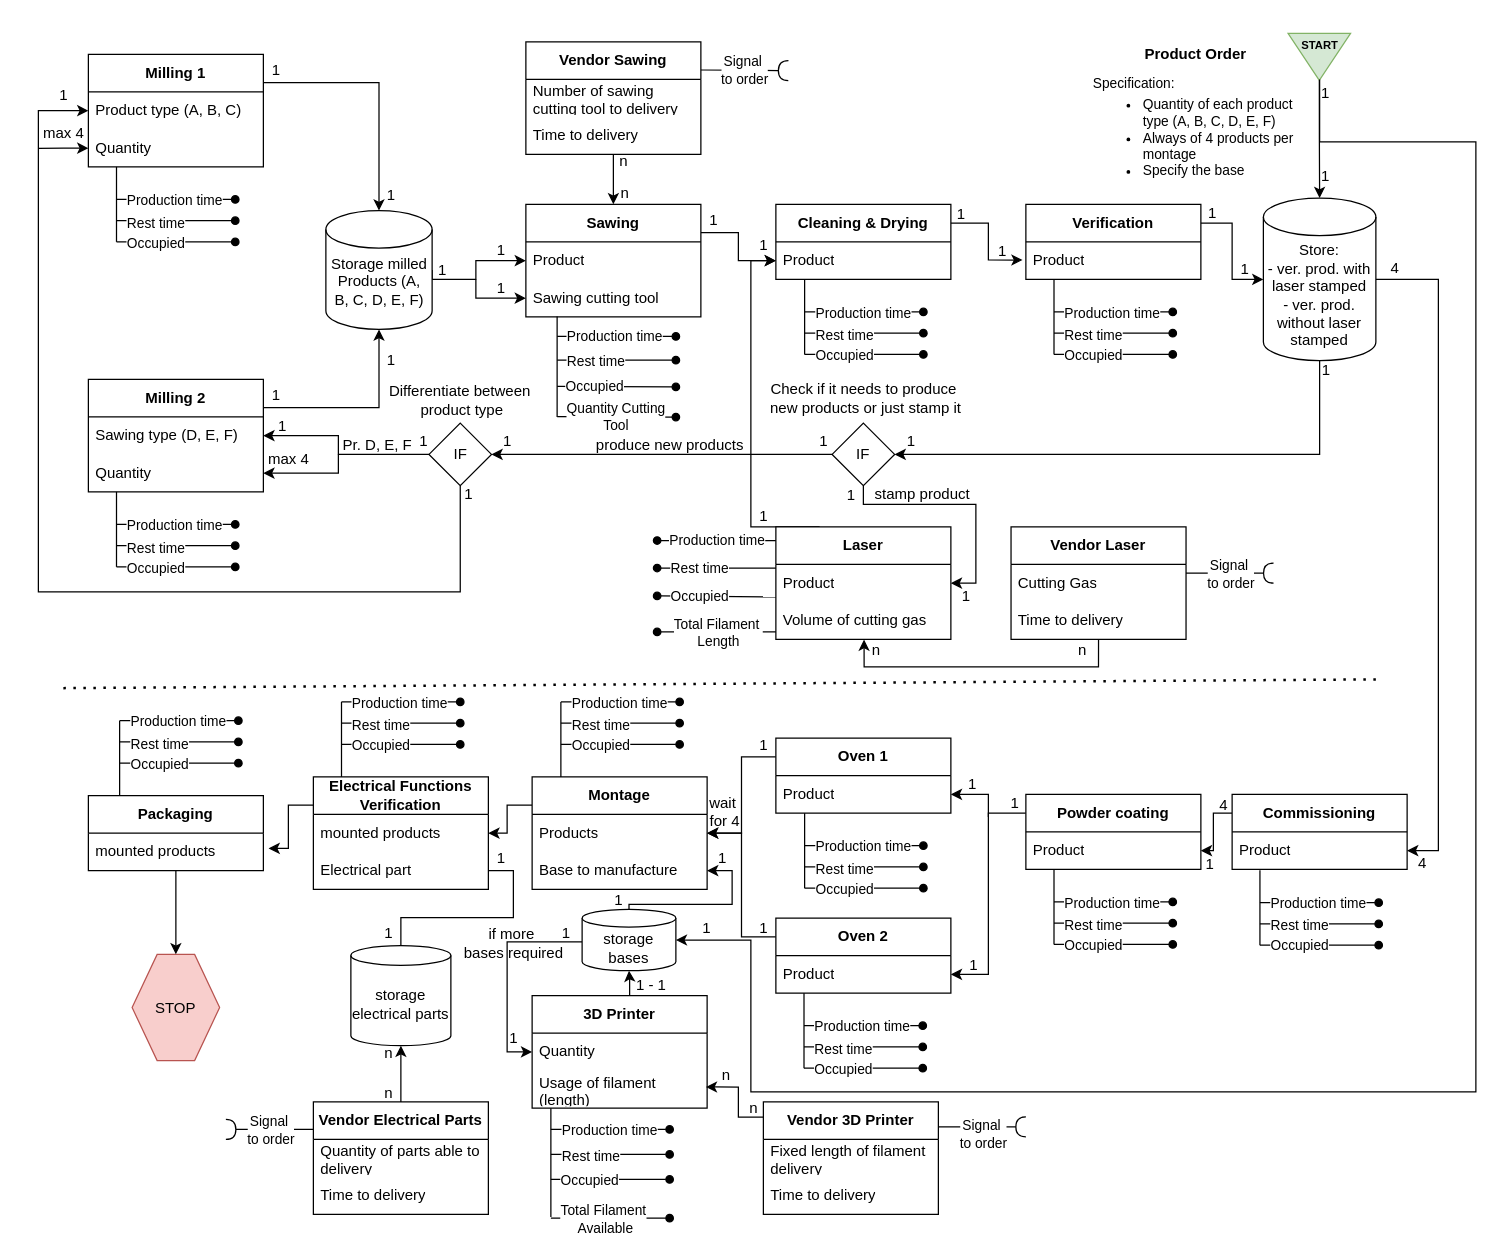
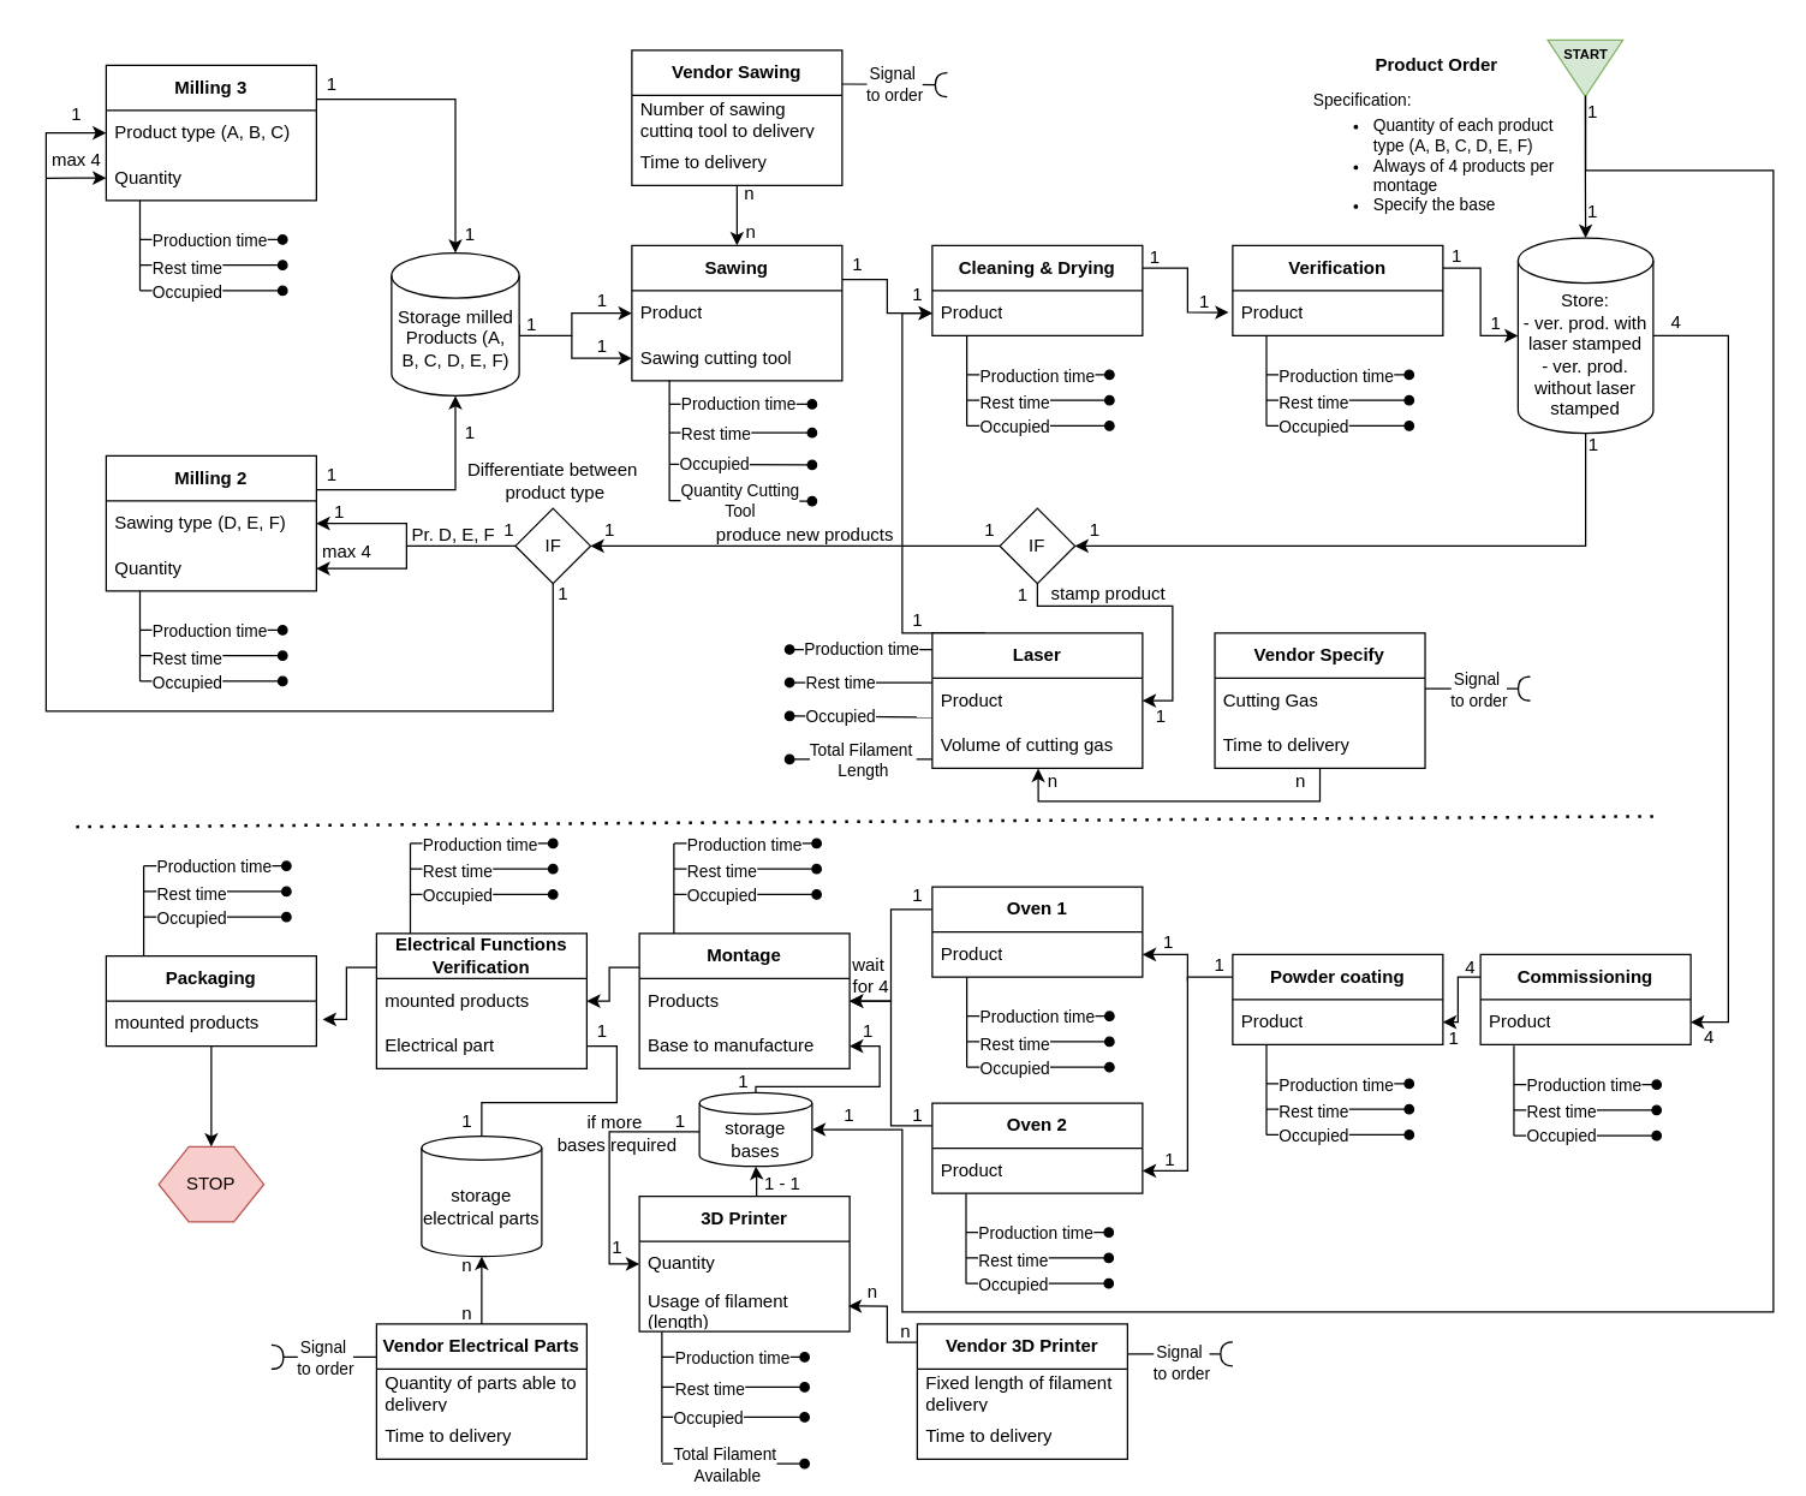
- <mxCell id="2" value="&lt;b&gt;Milling 1&lt;/b&gt;" style="swimlane;fontStyle=0;childLayout=stackLayout;horizontal=1;startSize=30;horizontalStack=0;resizeParent=1;resizeParentMax=0;resizeLast=0;collapsible=1;marginBottom=0;whiteSpace=wrap;html=1;" parent="1" vertex="1"><mxGeometry y="43" width="140" height="90" as="geometry" x="70" /></mxCell>
+ <mxCell id="2" value="&lt;b&gt;Milling 3&lt;/b&gt;" style="swimlane;fontStyle=0;childLayout=stackLayout;horizontal=1;startSize=30;horizontalStack=0;resizeParent=1;resizeParentMax=0;resizeLast=0;collapsible=1;marginBottom=0;whiteSpace=wrap;html=1;" parent="1" vertex="1"><mxGeometry y="43" width="140" height="90" as="geometry" x="70" /></mxCell>
- <mxCell id="151" value="Check if it needs to produce&lt;div&gt;&amp;nbsp;new products or just stamp it&lt;/div&gt;" style="text;html=1;align=center;verticalAlign=middle;resizable=0;points=[];autosize=1;strokeColor=none;fillColor=none;" parent="1" vertex="1"><mxGeometry x="600" y="298" width="180" height="40" as="geometry" /></mxCell>
- <mxCell id="64" value="&lt;b&gt;Vendor Laser&lt;/b&gt;" style="swimlane;fontStyle=0;childLayout=stackLayout;horizontal=1;startSize=30;horizontalStack=0;resizeParent=1;resizeParentMax=0;resizeLast=0;collapsible=1;marginBottom=0;whiteSpace=wrap;html=1;" parent="1" vertex="1"><mxGeometry x="808.13" y="421" width="140" height="90" as="geometry" /></mxCell>
+ <mxCell id="64" value="&lt;b&gt;Vendor Specify&lt;/b&gt;" style="swimlane;fontStyle=0;childLayout=stackLayout;horizontal=1;startSize=30;horizontalStack=0;resizeParent=1;resizeParentMax=0;resizeLast=0;collapsible=1;marginBottom=0;whiteSpace=wrap;html=1;" parent="1" vertex="1"><mxGeometry x="808.13" y="421" width="140" height="90" as="geometry" /></mxCell>
- <mxCell id="119" value="STOP" style="shape=hexagon;perimeter=hexagonPerimeter2;whiteSpace=wrap;html=1;fixedSize=1;size=20;fillColor=#f8cecc;strokeColor=#b85450;" parent="1" vertex="1"><mxGeometry x="105" y="763" width="70" height="85" as="geometry" /></mxCell>
+ <mxCell id="119" value="STOP" style="shape=hexagon;perimeter=hexagonPerimeter2;whiteSpace=wrap;html=1;fixedSize=1;size=20;fillColor=#f8cecc;strokeColor=#b85450;" parent="1" vertex="1"><mxGeometry x="105" y="763" width="70" height="50" as="geometry" /></mxCell>
